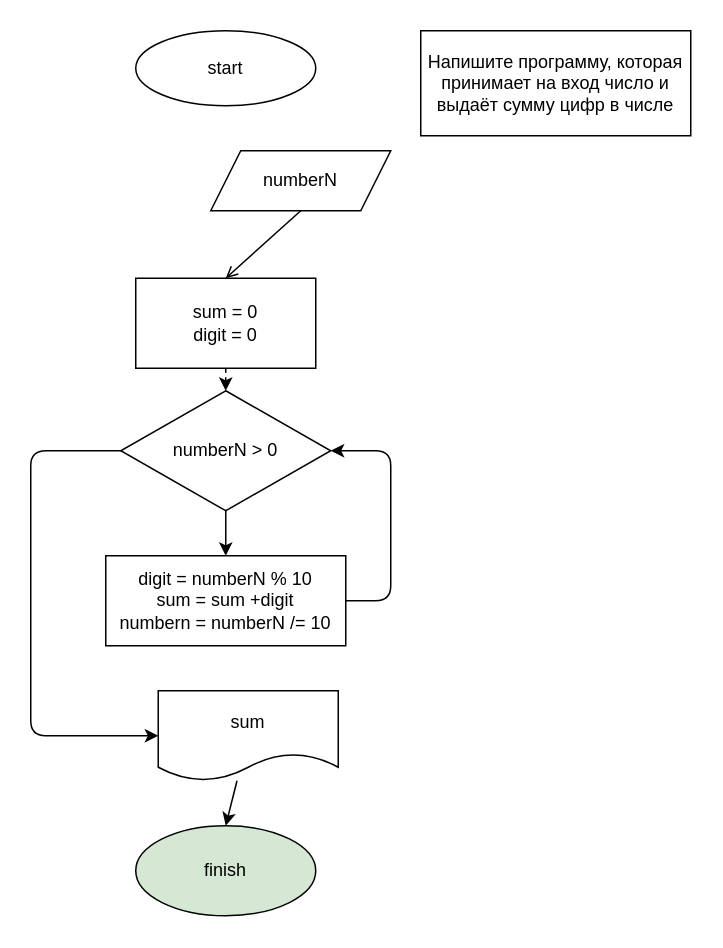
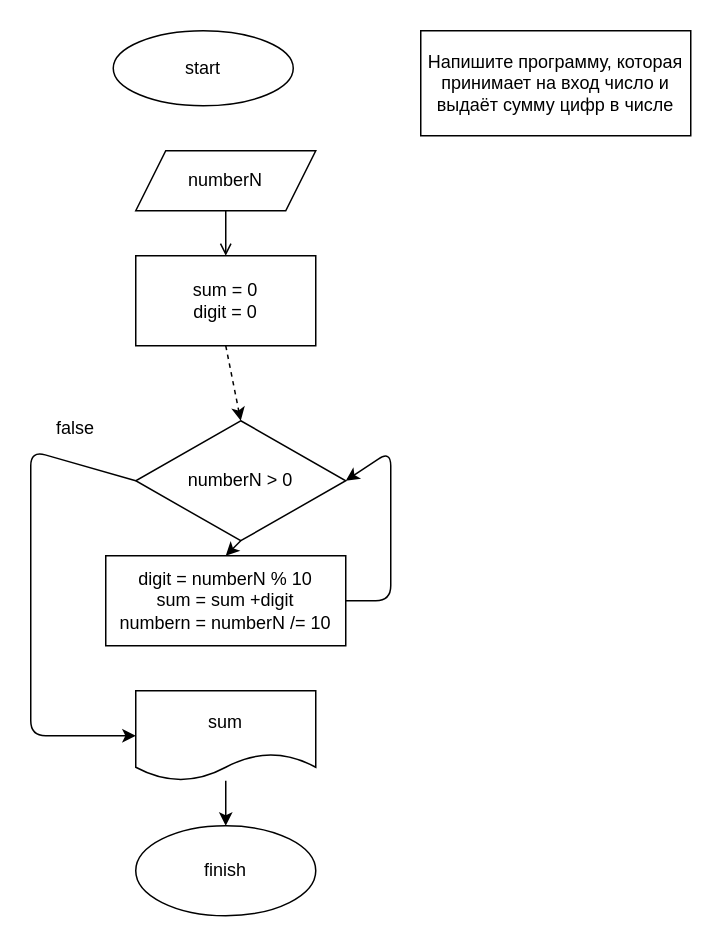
- <mxCell id="2" value="start" style="ellipse;whiteSpace=wrap;html=1;" vertex="1" parent="1"><mxGeometry x="90" y="20" width="120" height="50" as="geometry" /></mxCell>
+ <mxCell id="2" value="start" style="ellipse;whiteSpace=wrap;html=1;" vertex="1" parent="1"><mxGeometry x="75" y="20" width="120" height="50" as="geometry" /></mxCell>
- <mxCell id="4" value="numberN" style="shape=parallelogram;perimeter=parallelogramPerimeter;whiteSpace=wrap;html=1;fixedSize=1;" vertex="1" parent="1"><mxGeometry x="140" y="100" width="120" height="40" as="geometry" /></mxCell>
+ <mxCell id="4" value="numberN" style="shape=parallelogram;perimeter=parallelogramPerimeter;whiteSpace=wrap;html=1;fixedSize=1;" vertex="1" parent="1"><mxGeometry x="90" y="100" width="120" height="40" as="geometry" /></mxCell>
- <mxCell id="5" value="sum = 0&lt;br&gt;digit = 0" style="rounded=0;whiteSpace=wrap;html=1;" vertex="1" parent="1"><mxGeometry x="90" y="185" width="120" height="60" as="geometry" /></mxCell>
+ <mxCell id="5" value="sum = 0&lt;br&gt;digit = 0" style="rounded=0;whiteSpace=wrap;html=1;" vertex="1" parent="1"><mxGeometry x="90" y="170" width="120" height="60" as="geometry" /></mxCell>
+ <mxCell id="13" value="false" style="text;html=1;strokeColor=none;fillColor=none;align=center;verticalAlign=middle;whiteSpace=wrap;rounded=0;" vertex="1" parent="1"><mxGeometry x="20" y="270" width="60" height="30" as="geometry" /></mxCell>
- <mxCell id="6" value="numberN &amp;gt; 0" style="rhombus;whiteSpace=wrap;html=1;" vertex="1" parent="1"><mxGeometry x="80" y="260" width="140" height="80" as="geometry" /></mxCell>
+ <mxCell id="6" value="numberN &amp;gt; 0" style="rhombus;whiteSpace=wrap;html=1;" vertex="1" parent="1"><mxGeometry x="90" y="280" width="140" height="80" as="geometry" /></mxCell>
- <mxCell id="8" value="sum" style="shape=document;whiteSpace=wrap;html=1;boundedLbl=1;" vertex="1" parent="1"><mxGeometry x="105" y="460" width="120" height="60" as="geometry" /></mxCell>
+ <mxCell id="8" value="sum" style="shape=document;whiteSpace=wrap;html=1;boundedLbl=1;" vertex="1" parent="1"><mxGeometry x="90" y="460" width="120" height="60" as="geometry" /></mxCell>
- <mxCell id="9" value="finish" style="ellipse;whiteSpace=wrap;html=1;fillColor=#d5e8d4;" vertex="1" parent="1"><mxGeometry x="90" y="550" width="120" height="60" as="geometry" /></mxCell>
+ <mxCell id="9" value="finish" style="ellipse;whiteSpace=wrap;html=1;" vertex="1" parent="1"><mxGeometry x="90" y="550" width="120" height="60" as="geometry" /></mxCell>
